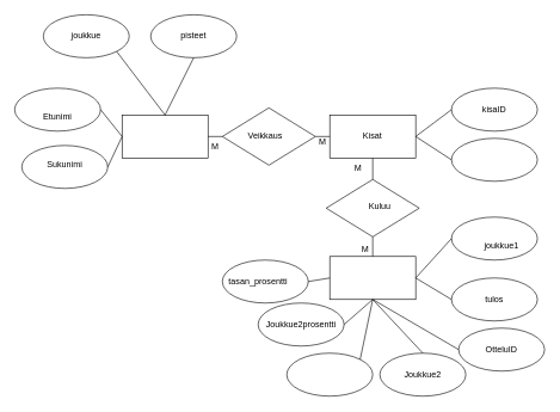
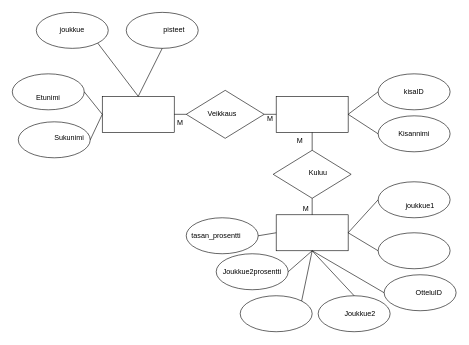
- <mxCell id="17" value="pisteet" style="text;html=1;strokeColor=none;fillColor=none;align=center;verticalAlign=middle;whiteSpace=wrap;rounded=0;" vertex="1" parent="1"><mxGeometry x="240" y="35" width="60" height="30" as="geometry" /></mxCell>
+ <mxCell id="17" value="pisteet" style="text;html=1;strokeColor=none;fillColor=none;align=center;verticalAlign=middle;whiteSpace=wrap;rounded=0;" vertex="1" parent="1"><mxGeometry x="260" y="35" width="60" height="30" as="geometry" /></mxCell>
- <mxCell id="3" value="Kisat" style="text;html=1;strokeColor=none;fillColor=none;align=center;verticalAlign=middle;whiteSpace=wrap;rounded=0;" vertex="1" parent="1"><mxGeometry x="490" y="175" width="60" height="30" as="geometry" /></mxCell>
+ <mxCell id="21" value="Kisannimi" style="text;html=1;strokeColor=none;fillColor=none;align=center;verticalAlign=middle;whiteSpace=wrap;rounded=0;" vertex="1" parent="1"><mxGeometry x="660" y="207.5" width="60" height="30" as="geometry" /></mxCell>
- <mxCell id="10" value="Sukunimi" style="text;html=1;strokeColor=none;fillColor=none;align=center;verticalAlign=middle;whiteSpace=wrap;rounded=0;" vertex="1" parent="1"><mxGeometry x="60" y="217.5" width="60" height="25" as="geometry" /></mxCell>
+ <mxCell id="10" value="Sukunimi" style="text;html=1;strokeColor=none;fillColor=none;align=center;verticalAlign=middle;whiteSpace=wrap;rounded=0;" vertex="1" parent="1"><mxGeometry x="85" y="217.5" width="60" height="25" as="geometry" /></mxCell>
- <mxCell id="19" value="tulos" style="text;html=1;strokeColor=none;fillColor=none;align=center;verticalAlign=middle;whiteSpace=wrap;rounded=0;" vertex="1" parent="1"><mxGeometry x="660" y="402.5" width="60" height="30" as="geometry" /></mxCell>
- <mxCell id="23" value="OtteluID" style="text;html=1;strokeColor=none;fillColor=none;align=center;verticalAlign=middle;whiteSpace=wrap;rounded=0;" vertex="1" parent="1"><mxGeometry x="670" y="472.5" width="60" height="30" as="geometry" /></mxCell>
+ <mxCell id="23" value="OtteluID" style="text;html=1;strokeColor=none;fillColor=none;align=center;verticalAlign=middle;whiteSpace=wrap;rounded=0;" vertex="1" parent="1"><mxGeometry x="685" y="472.5" width="60" height="30" as="geometry" /></mxCell>
- <mxCell id="25" value="Joukkue2" style="text;html=1;strokeColor=none;fillColor=none;align=center;verticalAlign=middle;whiteSpace=wrap;rounded=0;" vertex="1" parent="1"><mxGeometry x="560" y="507.5" width="60" height="30" as="geometry" /></mxCell>
+ <mxCell id="25" value="Joukkue2" style="text;html=1;strokeColor=none;fillColor=none;align=center;verticalAlign=middle;whiteSpace=wrap;rounded=0;" vertex="1" parent="1"><mxGeometry x="570" y="507.5" width="60" height="30" as="geometry" /></mxCell>
